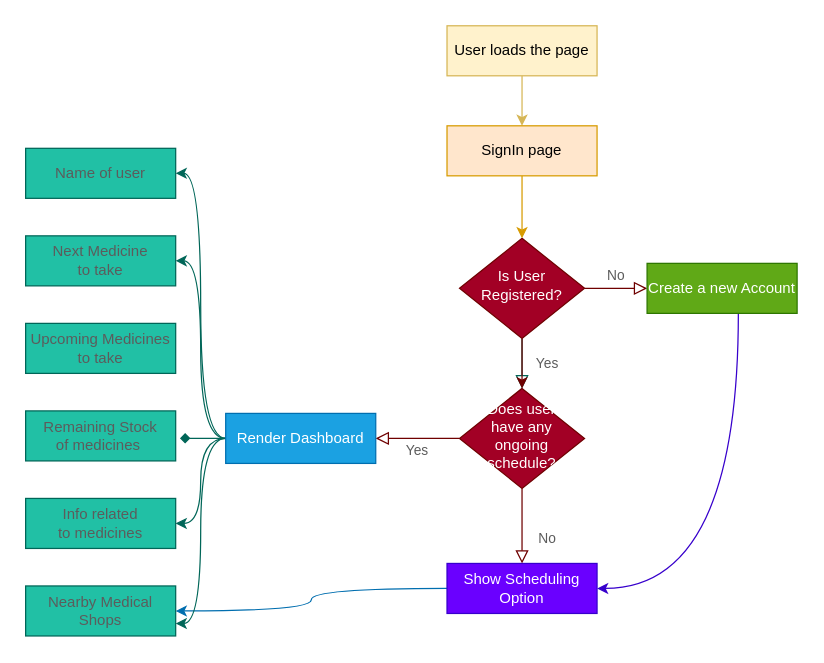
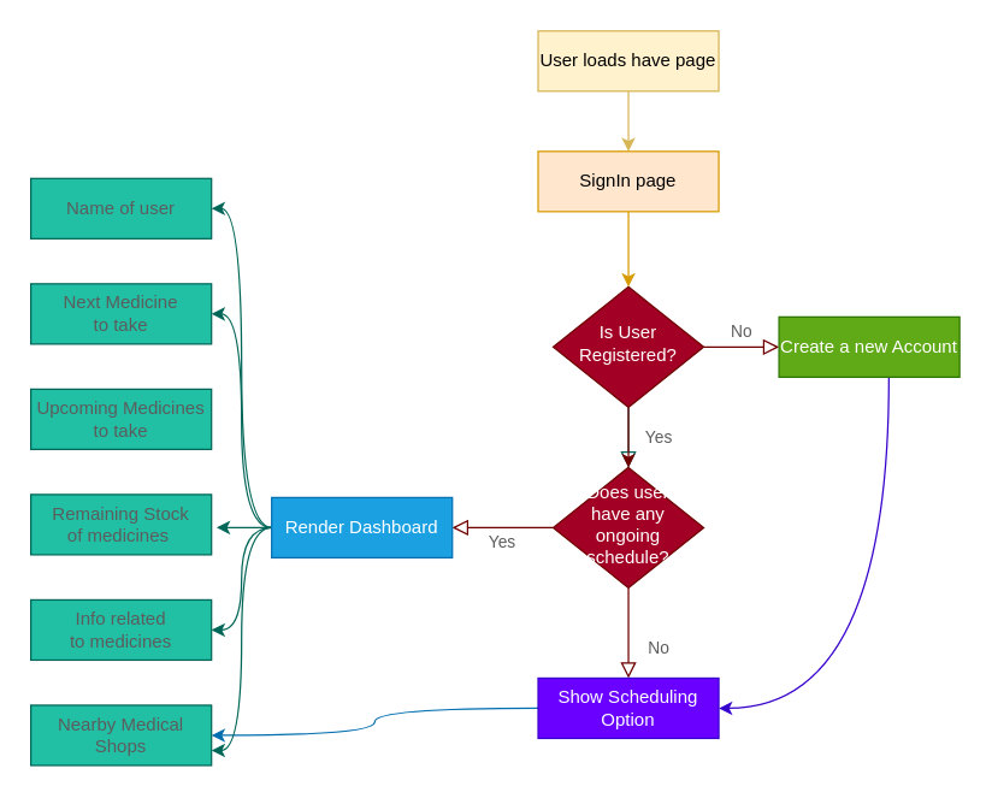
- <mxCell id="3" value="User loads the page" style="rounded=0;whiteSpace=wrap;html=1;fontSize=12;glass=0;strokeWidth=1;shadow=0;fillColor=#fff2cc;strokeColor=#d6b656;" parent="1" vertex="1"><mxGeometry x="357" y="20" width="120" height="40" as="geometry" /></mxCell>
+ <mxCell id="3" value="User loads have page" style="rounded=0;whiteSpace=wrap;html=1;fontSize=12;glass=0;strokeWidth=1;shadow=0;fillColor=#fff2cc;strokeColor=#d6b656;" parent="1" vertex="1"><mxGeometry x="357" y="20" width="120" height="40" as="geometry" /></mxCell>
- <mxCell id="18" style="edgeStyle=orthogonalEdgeStyle;rounded=0;orthogonalLoop=1;jettySize=auto;html=1;exitX=0;exitY=0.5;exitDx=0;exitDy=0;entryX=1.028;entryY=0.549;entryDx=0;entryDy=0;entryPerimeter=0;strokeColor=#006658;fontColor=#5C5C5C;curved=1;endArrow=diamond;" edge="1" parent="1" source="20" target="27"><mxGeometry relative="1" as="geometry" /></mxCell>
+ <mxCell id="18" style="edgeStyle=orthogonalEdgeStyle;rounded=0;orthogonalLoop=1;jettySize=auto;html=1;exitX=0;exitY=0.5;exitDx=0;exitDy=0;entryX=1.028;entryY=0.549;entryDx=0;entryDy=0;entryPerimeter=0;strokeColor=#006658;fontColor=#5C5C5C;curved=1;" edge="1" parent="1" source="20" target="27"><mxGeometry relative="1" as="geometry" /></mxCell>
